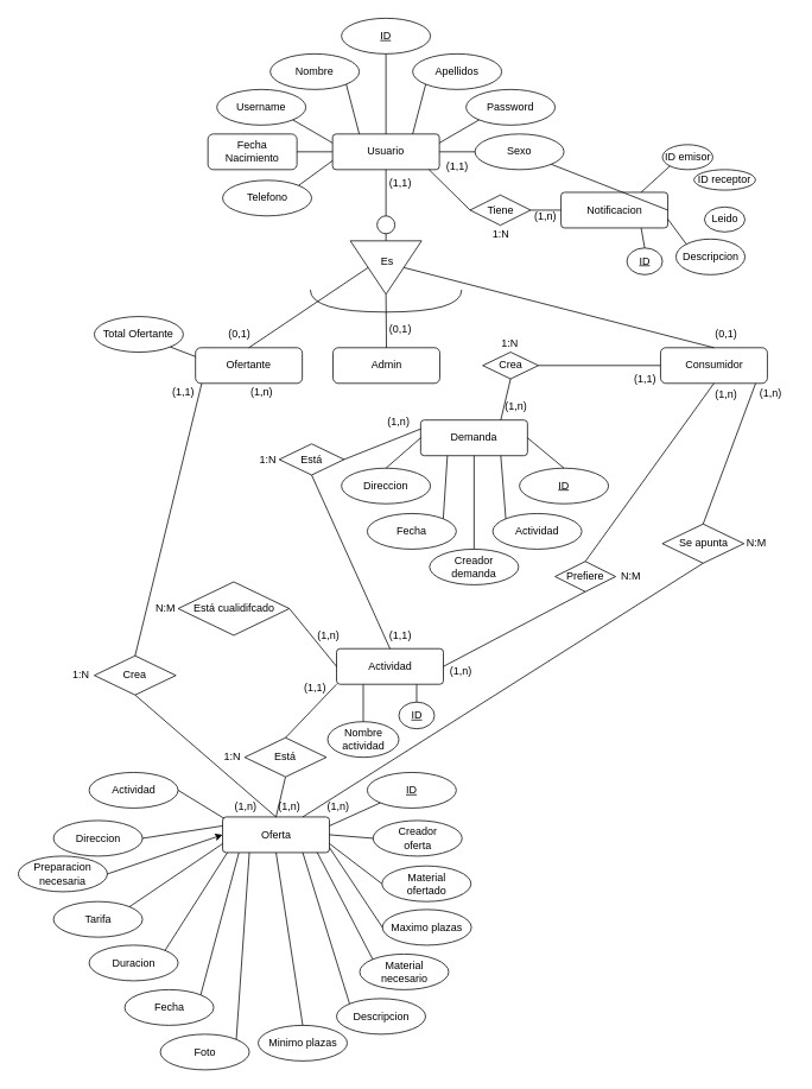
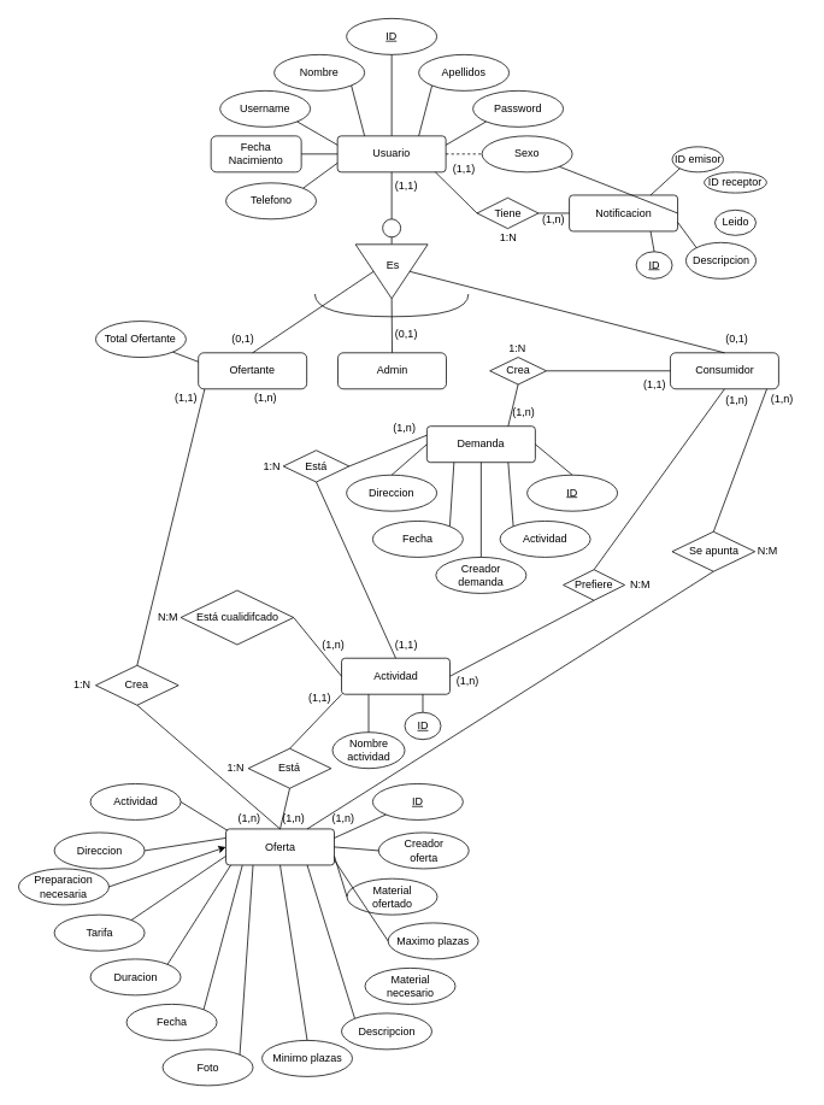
- <mxCell id="26" value="" style="endArrow=none;html=1;rounded=0;exitX=1;exitY=0.5;exitDx=0;exitDy=0;entryX=0;entryY=0.5;entryDx=0;entryDy=0;" parent="1" source="2" target="19" edge="1"><mxGeometry width="50" height="50" relative="1" as="geometry"><mxPoint x="503" y="170" as="sourcePoint" /><mxPoint x="548" y="144" as="targetPoint" /></mxGeometry></mxCell>
+ <mxCell id="26" value="" style="endArrow=none;html=1;rounded=0;exitX=1;exitY=0.5;exitDx=0;exitDy=0;entryX=0;entryY=0.5;entryDx=0;entryDy=0;dashed=1;" parent="1" source="2" target="19" edge="1"><mxGeometry width="50" height="50" relative="1" as="geometry"><mxPoint x="503" y="170" as="sourcePoint" /><mxPoint x="548" y="144" as="targetPoint" /></mxGeometry></mxCell>
- <mxCell id="80" value="Material&lt;br&gt;ofertado" style="ellipse;whiteSpace=wrap;html=1;align=center;" parent="1" vertex="1"><mxGeometry x="428.5" y="972" width="100" height="40" as="geometry" /></mxCell>
+ <mxCell id="80" value="Material&lt;br&gt;ofertado" style="ellipse;whiteSpace=wrap;html=1;align=center;" parent="1" vertex="1"><mxGeometry x="383.5" y="972" width="100" height="40" as="geometry" /></mxCell>
- <mxCell id="102" value="" style="endArrow=none;html=1;rounded=0;exitX=0;exitY=0;exitDx=0;exitDy=0;entryX=0.885;entryY=0.995;entryDx=0;entryDy=0;entryPerimeter=0;" parent="1" source="79" target="59" edge="1"><mxGeometry width="50" height="50" relative="1" as="geometry"><mxPoint x="402.5" y="1137" as="sourcePoint" /><mxPoint x="349.5" y="967" as="targetPoint" /></mxGeometry></mxCell>
